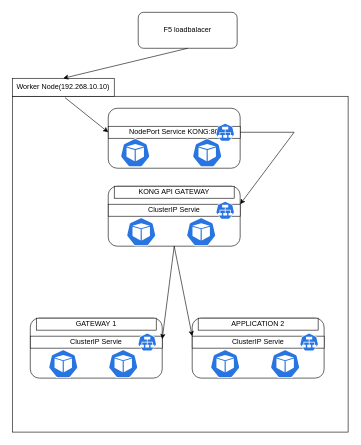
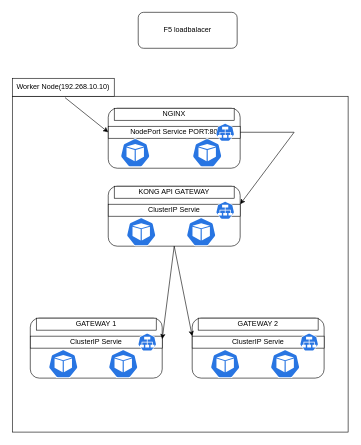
- <mxCell id="31" value="" style="endArrow=classic;html=1;rounded=0;exitX=0.5;exitY=1;exitDx=0;exitDy=0;entryX=0.5;entryY=0;entryDx=0;entryDy=0;" edge="1" parent="1" source="30" target="29"><mxGeometry width="50" height="50" relative="1" as="geometry"><mxPoint x="640" y="410" as="sourcePoint" /><mxPoint x="690" y="360" as="targetPoint" /></mxGeometry></mxCell>
+ <mxCell id="11" value="NGINX" style="rounded=0;whiteSpace=wrap;html=1;" vertex="1" parent="1"><mxGeometry x="190" y="180" width="200" height="20" as="geometry" /></mxCell>
- <mxCell id="4" value="NodePort Service KONG:80" style="rounded=0;whiteSpace=wrap;html=1;" vertex="1" parent="1"><mxGeometry x="180" y="210" width="220" height="20" as="geometry" /></mxCell>
+ <mxCell id="4" value="NodePort Service PORT:80" style="rounded=0;whiteSpace=wrap;html=1;" vertex="1" parent="1"><mxGeometry x="180" y="210" width="220" height="20" as="geometry" /></mxCell>
- <mxCell id="27" value="APPLICATION 2" style="rounded=0;whiteSpace=wrap;html=1;" vertex="1" parent="22"><mxGeometry x="10" width="200" height="20" as="geometry" /></mxCell>
+ <mxCell id="27" value="GATEWAY 2" style="rounded=0;whiteSpace=wrap;html=1;" vertex="1" parent="22"><mxGeometry x="10" width="200" height="20" as="geometry" /></mxCell>
